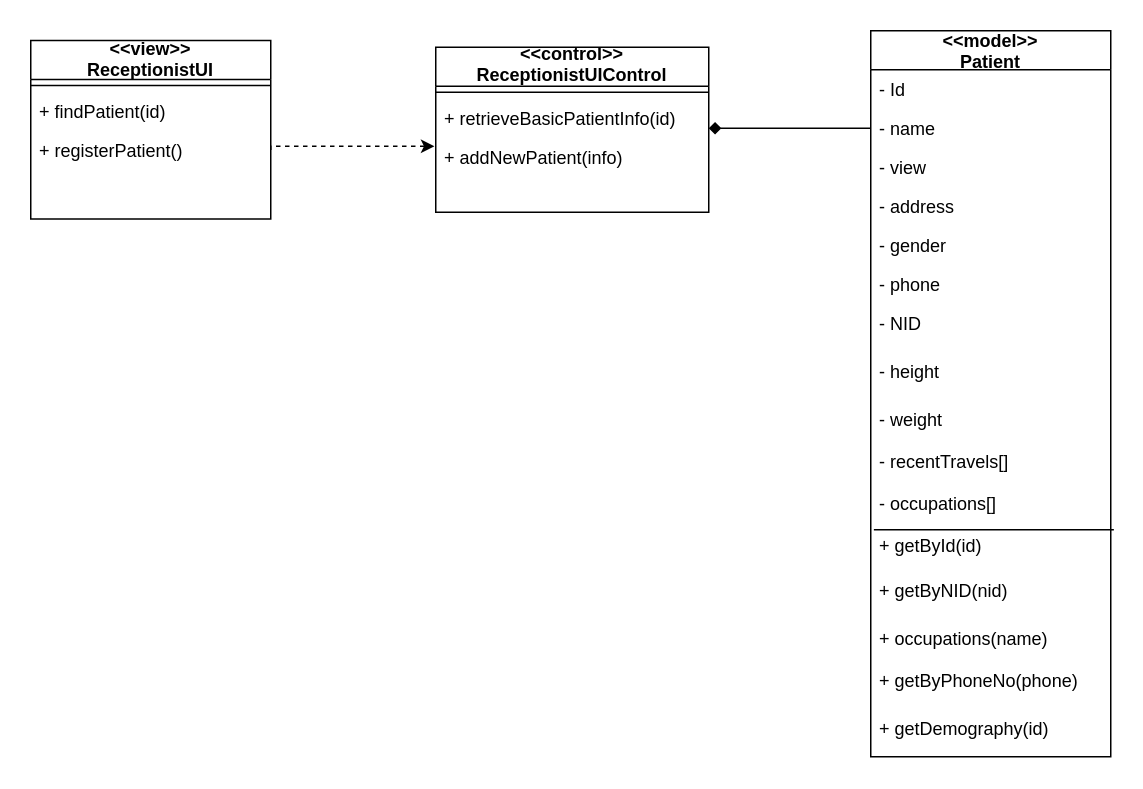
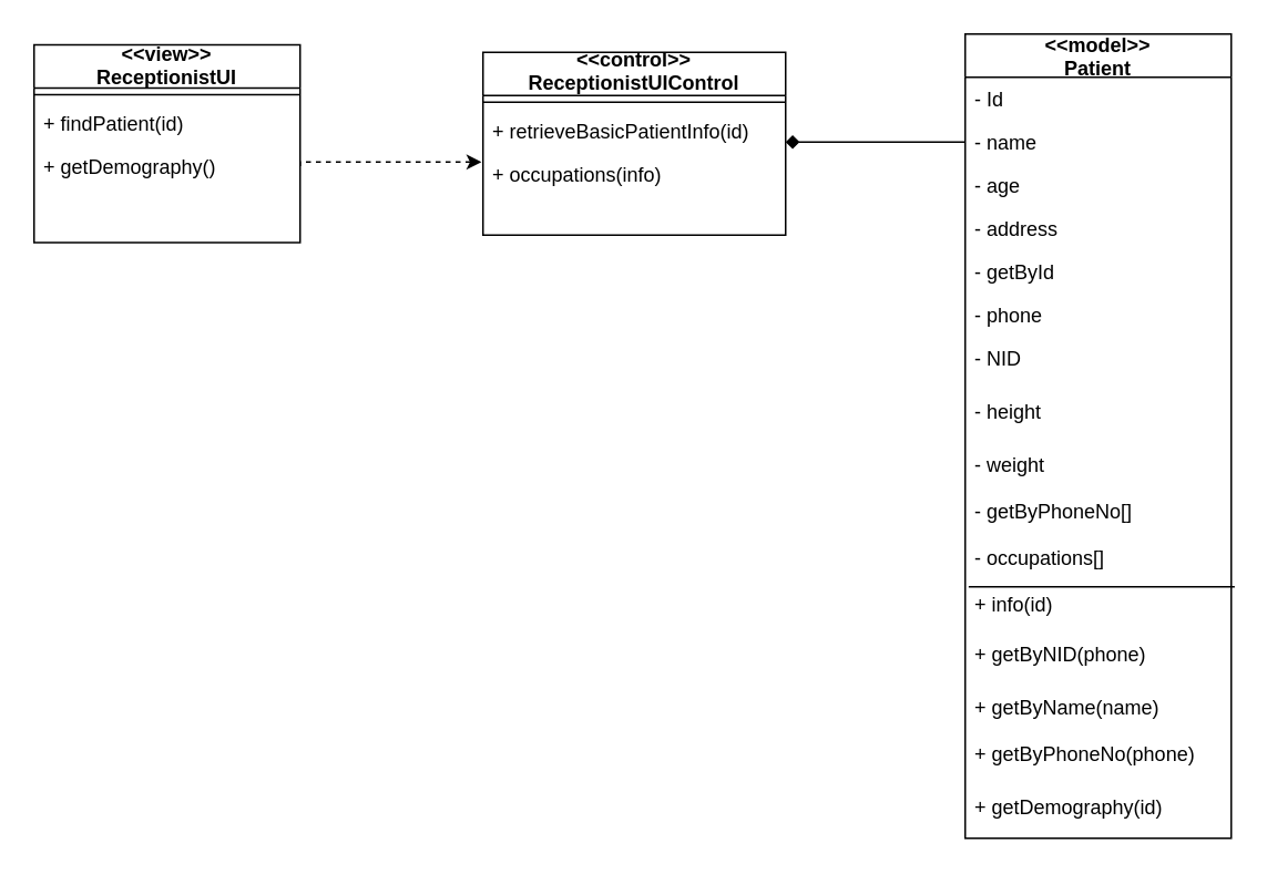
- <mxCell id="5" value="+ registerPatient()" style="text;align=left;verticalAlign=top;spacingLeft=4;spacingRight=4;overflow=hidden;rotatable=0;points=[[0,0.5],[1,0.5]];portConstraint=eastwest;" parent="2" vertex="1"><mxGeometry y="60" width="160" height="26" as="geometry" /></mxCell>
+ <mxCell id="5" value="+ getDemography()" style="text;align=left;verticalAlign=top;spacingLeft=4;spacingRight=4;overflow=hidden;rotatable=0;points=[[0,0.5],[1,0.5]];portConstraint=eastwest;" parent="2" vertex="1"><mxGeometry y="60" width="160" height="26" as="geometry" /></mxCell>
- <mxCell id="25" value="+ addNewPatient(info)" style="text;align=left;verticalAlign=top;spacingLeft=4;spacingRight=4;overflow=hidden;rotatable=0;points=[[0,0.5],[1,0.5]];portConstraint=eastwest;" parent="22" vertex="1"><mxGeometry y="60" width="182" height="26" as="geometry" /></mxCell>
+ <mxCell id="25" value="+ occupations(info)" style="text;align=left;verticalAlign=top;spacingLeft=4;spacingRight=4;overflow=hidden;rotatable=0;points=[[0,0.5],[1,0.5]];portConstraint=eastwest;" parent="22" vertex="1"><mxGeometry y="60" width="182" height="26" as="geometry" /></mxCell>
- <mxCell id="9" value="- view" style="text;align=left;verticalAlign=top;spacingLeft=4;spacingRight=4;overflow=hidden;rotatable=0;points=[[0,0.5],[1,0.5]];portConstraint=eastwest;" parent="6" vertex="1"><mxGeometry y="78" width="160" height="26" as="geometry" /></mxCell>
+ <mxCell id="9" value="- age" style="text;align=left;verticalAlign=top;spacingLeft=4;spacingRight=4;overflow=hidden;rotatable=0;points=[[0,0.5],[1,0.5]];portConstraint=eastwest;" parent="6" vertex="1"><mxGeometry y="78" width="160" height="26" as="geometry" /></mxCell>
- <mxCell id="11" value="- gender" style="text;align=left;verticalAlign=top;spacingLeft=4;spacingRight=4;overflow=hidden;rotatable=0;points=[[0,0.5],[1,0.5]];portConstraint=eastwest;rounded=0;shadow=0;html=0;" parent="6" vertex="1"><mxGeometry y="130" width="160" height="26" as="geometry" /></mxCell>
+ <mxCell id="11" value="- getById" style="text;align=left;verticalAlign=top;spacingLeft=4;spacingRight=4;overflow=hidden;rotatable=0;points=[[0,0.5],[1,0.5]];portConstraint=eastwest;rounded=0;shadow=0;html=0;" parent="6" vertex="1"><mxGeometry y="130" width="160" height="26" as="geometry" /></mxCell>
- <mxCell id="16" value="- weight&#10;&#10;- recentTravels[]&#10;&#10;- occupations[]&#10;" style="text;align=left;verticalAlign=top;spacingLeft=4;spacingRight=4;overflow=hidden;rotatable=0;points=[[0,0.5],[1,0.5]];portConstraint=eastwest;rounded=0;shadow=0;html=0;" parent="6" vertex="1"><mxGeometry y="246" width="160" height="84" as="geometry" /></mxCell>
+ <mxCell id="16" value="- weight&#10;&#10;- getByPhoneNo[]&#10;&#10;- occupations[]&#10;" style="text;align=left;verticalAlign=top;spacingLeft=4;spacingRight=4;overflow=hidden;rotatable=0;points=[[0,0.5],[1,0.5]];portConstraint=eastwest;rounded=0;shadow=0;html=0;" parent="6" vertex="1"><mxGeometry y="246" width="160" height="84" as="geometry" /></mxCell>
- <mxCell id="17" value="+ getById(id)" style="text;align=left;verticalAlign=top;spacingLeft=4;spacingRight=4;overflow=hidden;rotatable=0;points=[[0,0.5],[1,0.5]];portConstraint=eastwest;rounded=0;shadow=0;html=0;" parent="6" vertex="1"><mxGeometry y="330" width="160" height="30" as="geometry" /></mxCell>
+ <mxCell id="17" value="+ info(id)" style="text;align=left;verticalAlign=top;spacingLeft=4;spacingRight=4;overflow=hidden;rotatable=0;points=[[0,0.5],[1,0.5]];portConstraint=eastwest;rounded=0;shadow=0;html=0;" parent="6" vertex="1"><mxGeometry y="330" width="160" height="30" as="geometry" /></mxCell>
- <mxCell id="18" value="+ getByNID(nid)" style="text;align=left;verticalAlign=top;spacingLeft=4;spacingRight=4;overflow=hidden;rotatable=0;points=[[0,0.5],[1,0.5]];portConstraint=eastwest;rounded=0;shadow=0;html=0;" parent="6" vertex="1"><mxGeometry y="360" width="160" height="32" as="geometry" /></mxCell>
+ <mxCell id="18" value="+ getByNID(phone)" style="text;align=left;verticalAlign=top;spacingLeft=4;spacingRight=4;overflow=hidden;rotatable=0;points=[[0,0.5],[1,0.5]];portConstraint=eastwest;rounded=0;shadow=0;html=0;" parent="6" vertex="1"><mxGeometry y="360" width="160" height="32" as="geometry" /></mxCell>
- <mxCell id="19" value="+ occupations(name)" style="text;align=left;verticalAlign=top;spacingLeft=4;spacingRight=4;overflow=hidden;rotatable=0;points=[[0,0.5],[1,0.5]];portConstraint=eastwest;rounded=0;shadow=0;html=0;" parent="6" vertex="1"><mxGeometry y="392" width="160" height="28" as="geometry" /></mxCell>
+ <mxCell id="19" value="+ getByName(name)" style="text;align=left;verticalAlign=top;spacingLeft=4;spacingRight=4;overflow=hidden;rotatable=0;points=[[0,0.5],[1,0.5]];portConstraint=eastwest;rounded=0;shadow=0;html=0;" parent="6" vertex="1"><mxGeometry y="392" width="160" height="28" as="geometry" /></mxCell>
